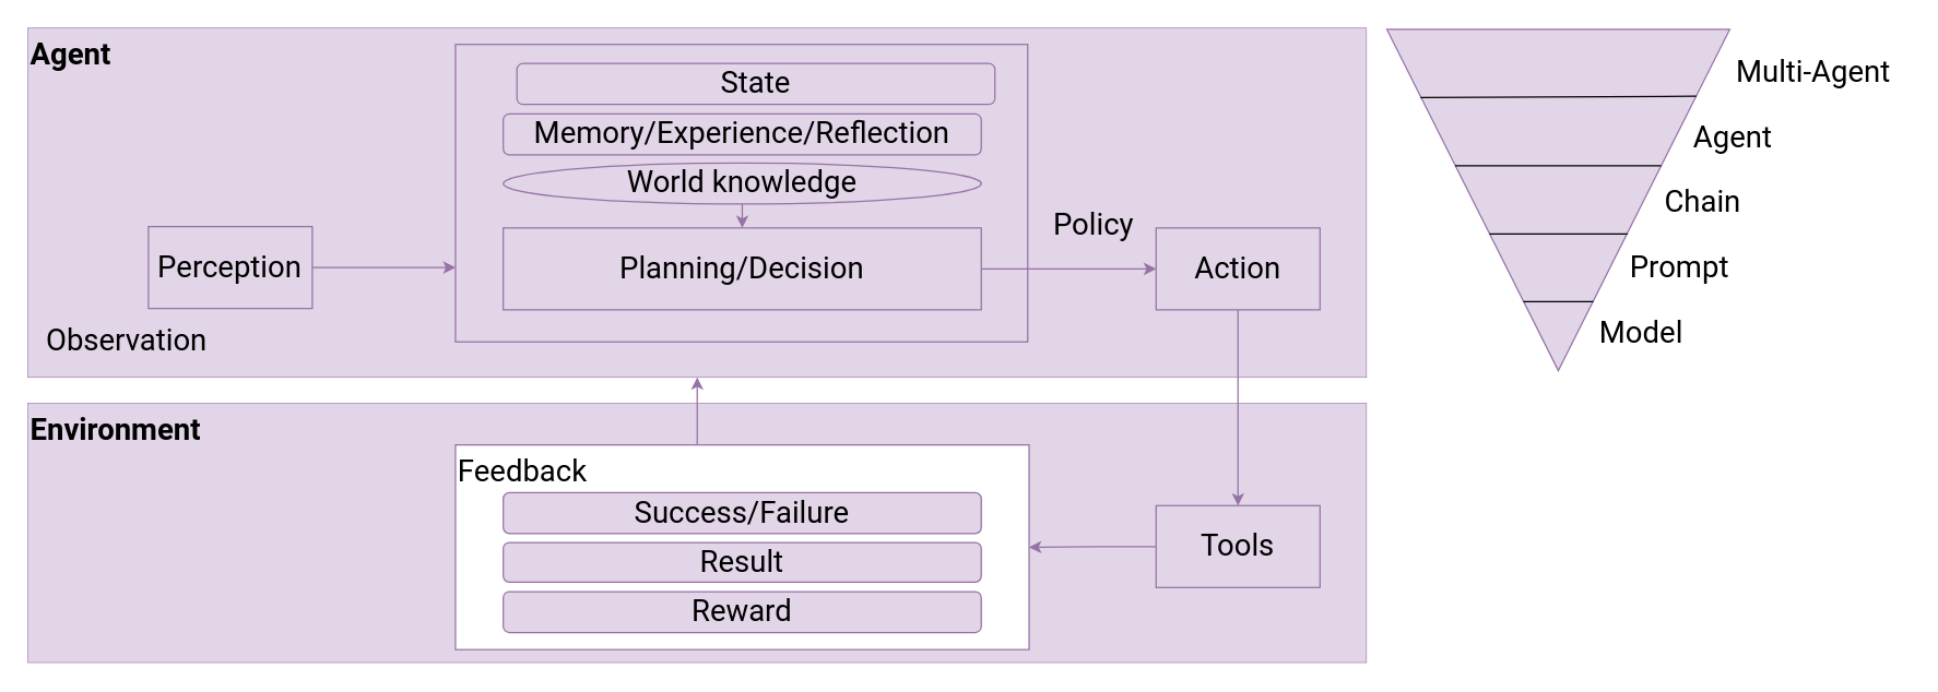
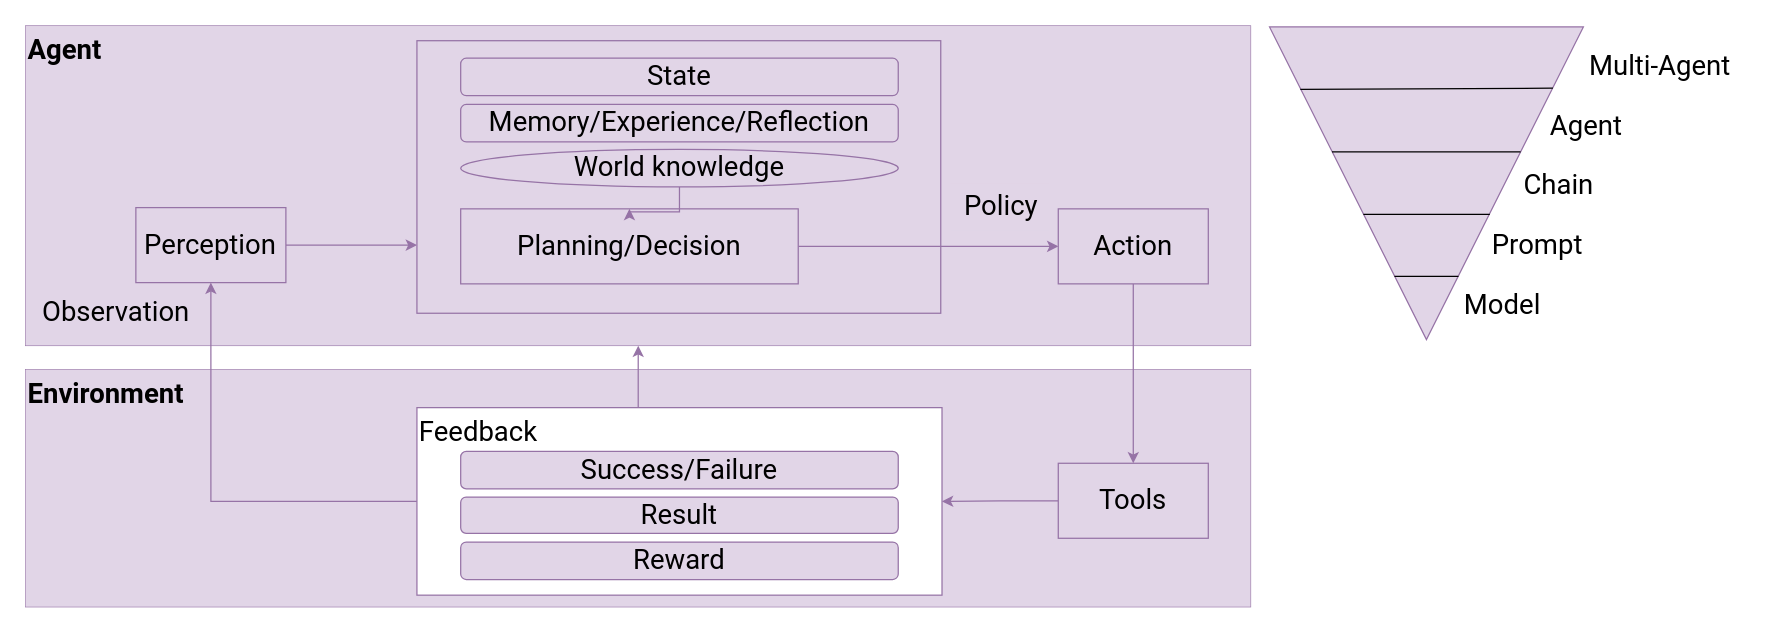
- <mxCell id="11" value="State" style="rounded=1;whiteSpace=wrap;html=1;strokeColor=#9673a6;fontFamily=Roboto;fontSize=22;fillColor=#e1d5e7;" parent="1" vertex="1"><mxGeometry x="378" y="46" width="350" height="30" as="geometry" /></mxCell>
+ <mxCell id="11" value="State" style="rounded=1;whiteSpace=wrap;html=1;strokeColor=#9673a6;fontFamily=Roboto;fontSize=22;fillColor=#e1d5e7;" parent="1" vertex="1"><mxGeometry x="368" y="46" width="350" height="30" as="geometry" /></mxCell>
- <mxCell id="10" value="Planning/Decision" style="rounded=0;whiteSpace=wrap;html=1;fontFamily=Roboto;fontSize=22;fillColor=#e1d5e7;strokeColor=#9673a6;" parent="1" vertex="1"><mxGeometry x="368" y="166.5" width="350" height="60" as="geometry" /></mxCell>
+ <mxCell id="10" value="Planning/Decision" style="rounded=0;whiteSpace=wrap;html=1;fontFamily=Roboto;fontSize=22;fillColor=#e1d5e7;strokeColor=#9673a6;" parent="1" vertex="1"><mxGeometry x="368" y="166.5" width="270" height="60" as="geometry" /></mxCell>
+ <mxCell id="16" style="edgeStyle=orthogonalEdgeStyle;rounded=0;orthogonalLoop=1;jettySize=auto;html=1;exitX=0;exitY=0.5;exitDx=0;exitDy=0;entryX=0.5;entryY=1;entryDx=0;entryDy=0;fontFamily=Roboto;fontSize=22;fillColor=#e1d5e7;strokeColor=#9673a6;" parent="1" source="17" target="5" edge="1"><mxGeometry relative="1" as="geometry" /></mxCell>
